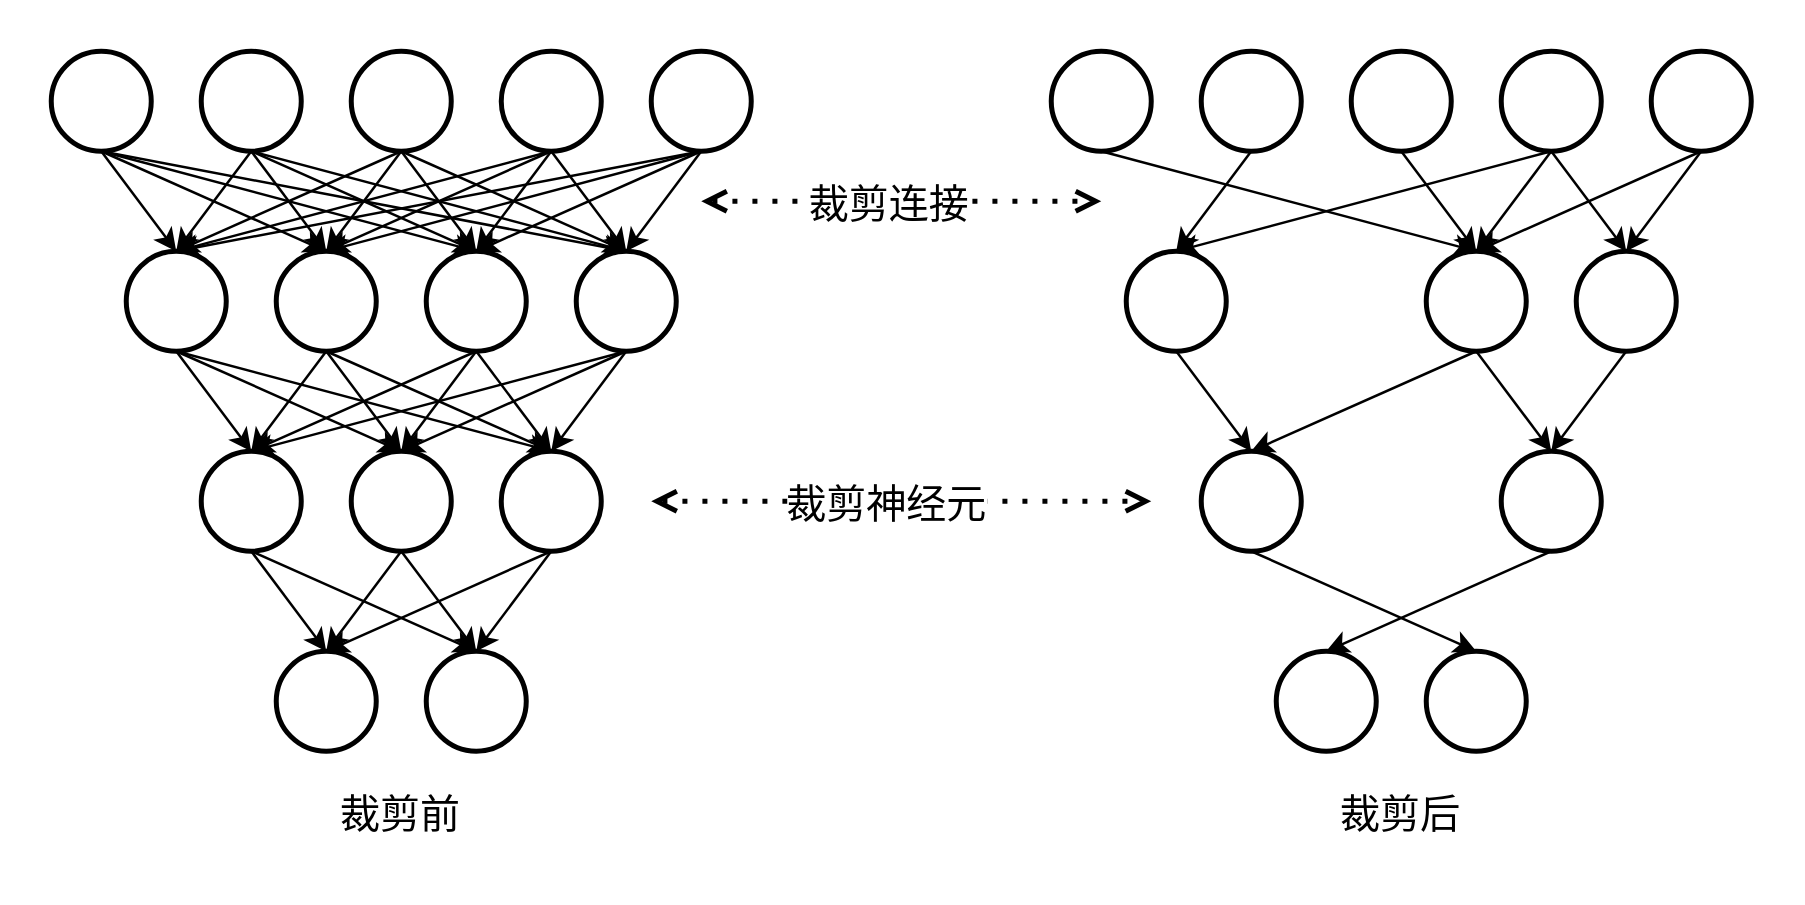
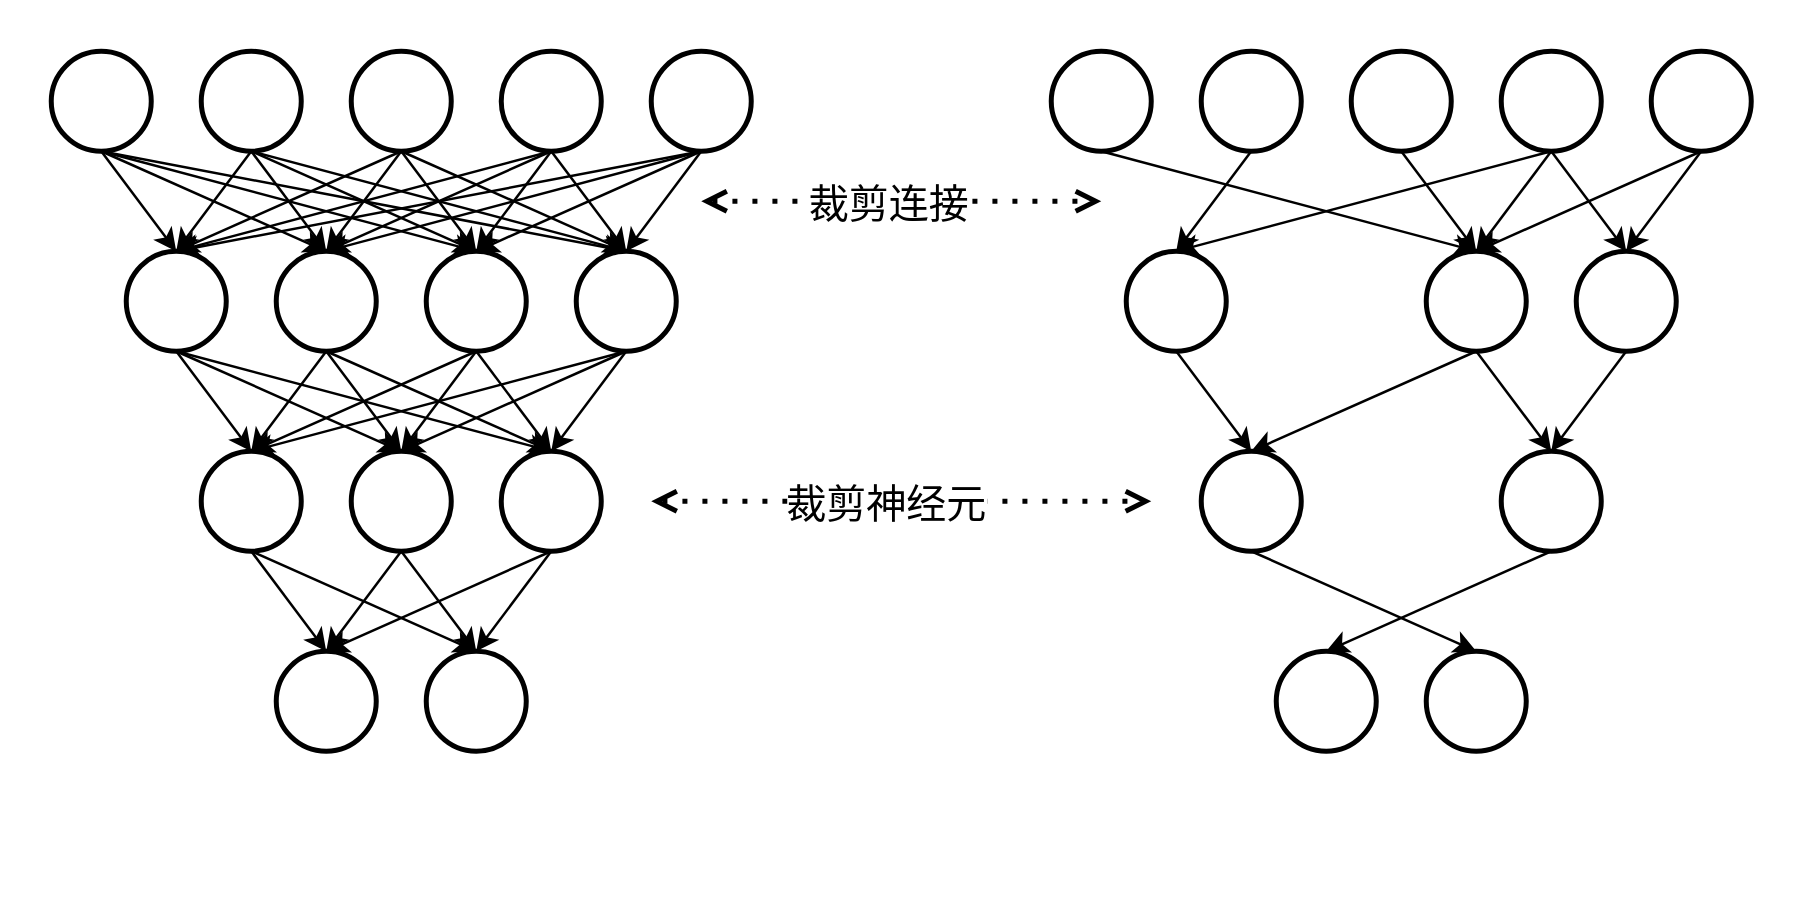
- <mxCell id="84" value="裁剪前" style="text;html=1;align=center;verticalAlign=middle;whiteSpace=wrap;rounded=0;fontSize=16;" parent="1" vertex="1"><mxGeometry x="130" y="310" width="60" height="30" as="geometry" /></mxCell>
- <mxCell id="85" value="裁剪后" style="text;html=1;align=center;verticalAlign=middle;whiteSpace=wrap;rounded=0;fontSize=16;" parent="1" vertex="1"><mxGeometry x="530" y="310" width="60" height="30" as="geometry" /></mxCell>
